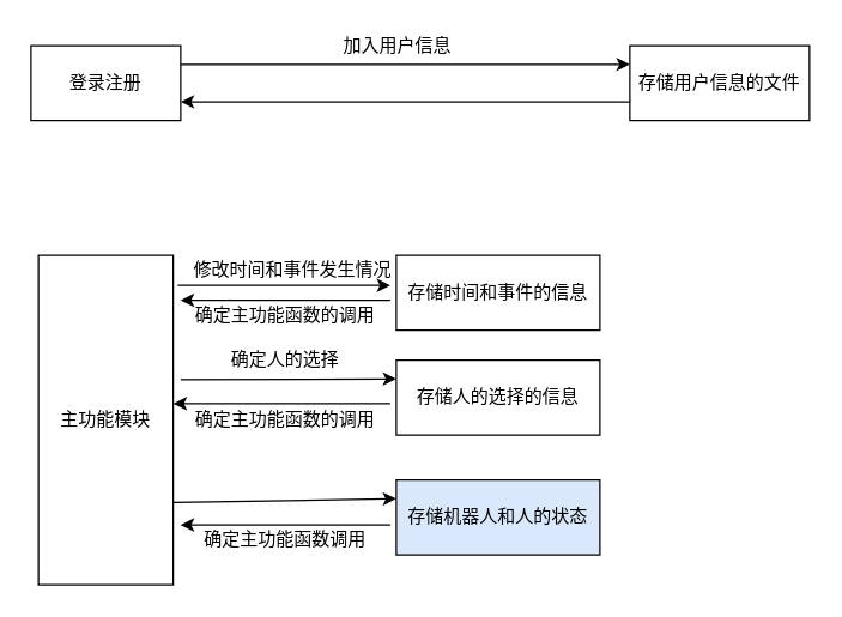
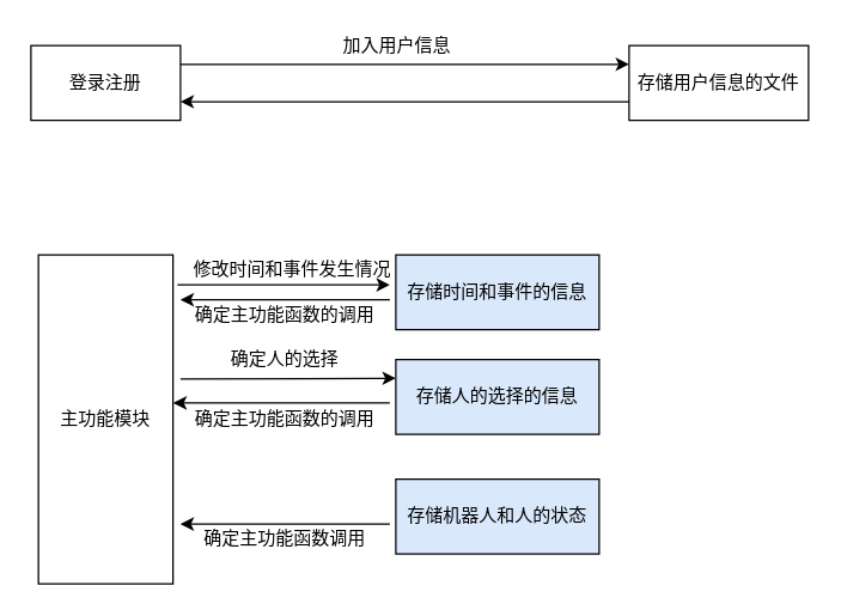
- <mxCell id="8" value="存储时间和事件的信息" style="rounded=0;whiteSpace=wrap;html=1;" vertex="1" parent="1"><mxGeometry x="264" y="170" width="136" height="50" as="geometry" /></mxCell>
+ <mxCell id="8" value="存储时间和事件的信息" style="rounded=0;whiteSpace=wrap;html=1;fillColor=#dae8fc;" vertex="1" parent="1"><mxGeometry x="264" y="170" width="136" height="50" as="geometry" /></mxCell>
- <mxCell id="9" value="存储人的选择的信息" style="rounded=0;whiteSpace=wrap;html=1;" vertex="1" parent="1"><mxGeometry x="264" y="240" width="136" height="50" as="geometry" /></mxCell>
+ <mxCell id="9" value="存储人的选择的信息" style="rounded=0;whiteSpace=wrap;html=1;fillColor=#dae8fc;" vertex="1" parent="1"><mxGeometry x="264" y="240" width="136" height="50" as="geometry" /></mxCell>
- <mxCell id="19" value="" style="endArrow=classic;html=1;exitX=1;exitY=0.75;exitDx=0;exitDy=0;entryX=0;entryY=0.25;entryDx=0;entryDy=0;" edge="1" parent="1" source="7" target="10"><mxGeometry width="50" height="50" relative="1" as="geometry"><mxPoint x="170" y="270" as="sourcePoint" /><mxPoint x="220" y="220" as="targetPoint" /></mxGeometry></mxCell>
